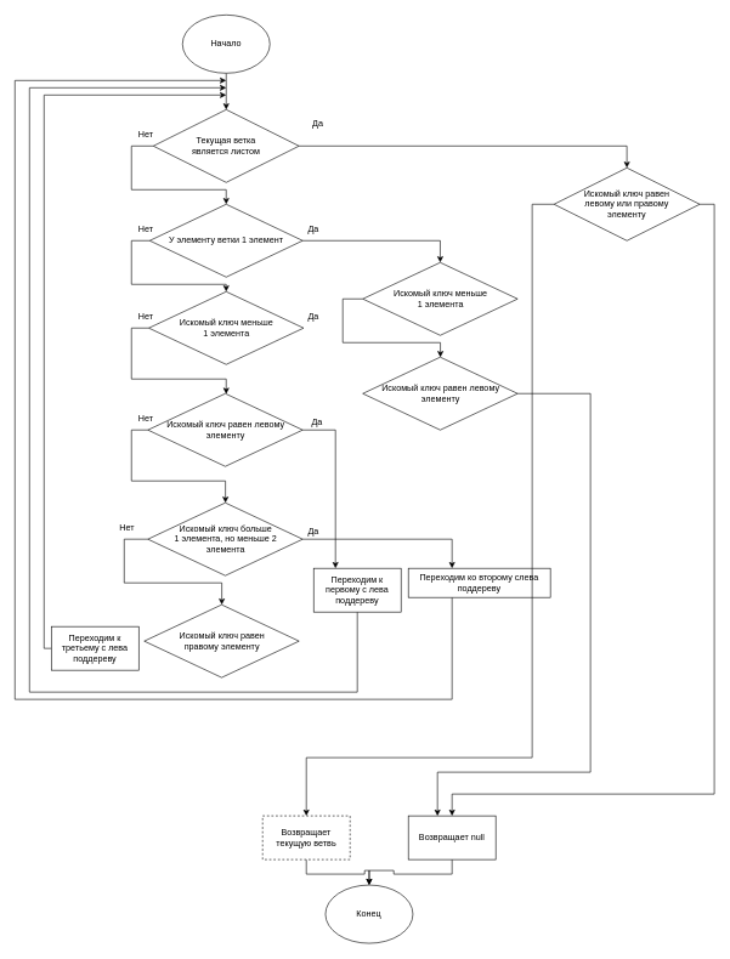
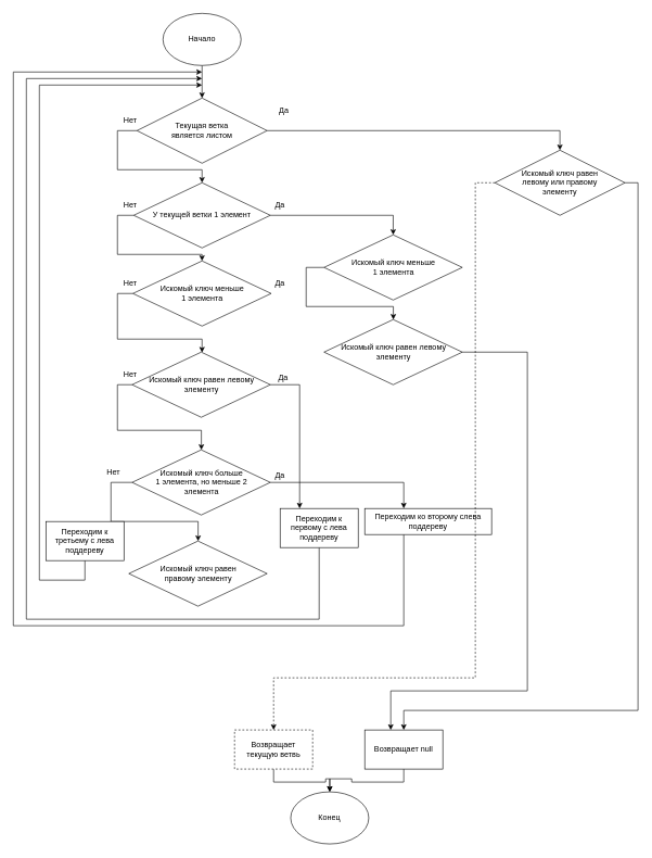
- <mxCell id="9" value="У элементу ветки 1 элемент" style="rhombus;whiteSpace=wrap;html=1;" vertex="1" parent="1"><mxGeometry x="205" y="280" width="210" height="100" as="geometry" /></mxCell>
+ <mxCell id="9" value="У текущей ветки 1 элемент" style="rhombus;whiteSpace=wrap;html=1;" vertex="1" parent="1"><mxGeometry x="205" y="280" width="210" height="100" as="geometry" /></mxCell>
- <mxCell id="37" style="edgeStyle=orthogonalEdgeStyle;rounded=0;orthogonalLoop=1;jettySize=auto;html=1;" edge="1" parent="1" source="38" target="46"><mxGeometry relative="1" as="geometry"><mxPoint x="850" y="1125.882" as="targetPoint" /><Array as="points"><mxPoint x="730" y="280" /><mxPoint x="730" y="1040" /><mxPoint x="420" y="1040" /></Array></mxGeometry></mxCell>
+ <mxCell id="37" style="edgeStyle=orthogonalEdgeStyle;rounded=0;orthogonalLoop=1;jettySize=auto;html=1;dashed=1;" edge="1" parent="1" source="38" target="46"><mxGeometry relative="1" as="geometry"><mxPoint x="850" y="1125.882" as="targetPoint" /><Array as="points"><mxPoint x="730" y="280" /><mxPoint x="730" y="1040" /><mxPoint x="420" y="1040" /></Array></mxGeometry></mxCell>
- <mxCell id="30" value="Переходим к третьему с лева поддереву" style="rounded=0;whiteSpace=wrap;html=1;" vertex="1" parent="1"><mxGeometry x="70" y="860" width="120" height="60" as="geometry" /></mxCell>
+ <mxCell id="30" value="Переходим к третьему с лева поддереву" style="rounded=0;whiteSpace=wrap;html=1;" vertex="1" parent="1"><mxGeometry x="70" y="800" width="120" height="60" as="geometry" /></mxCell>
